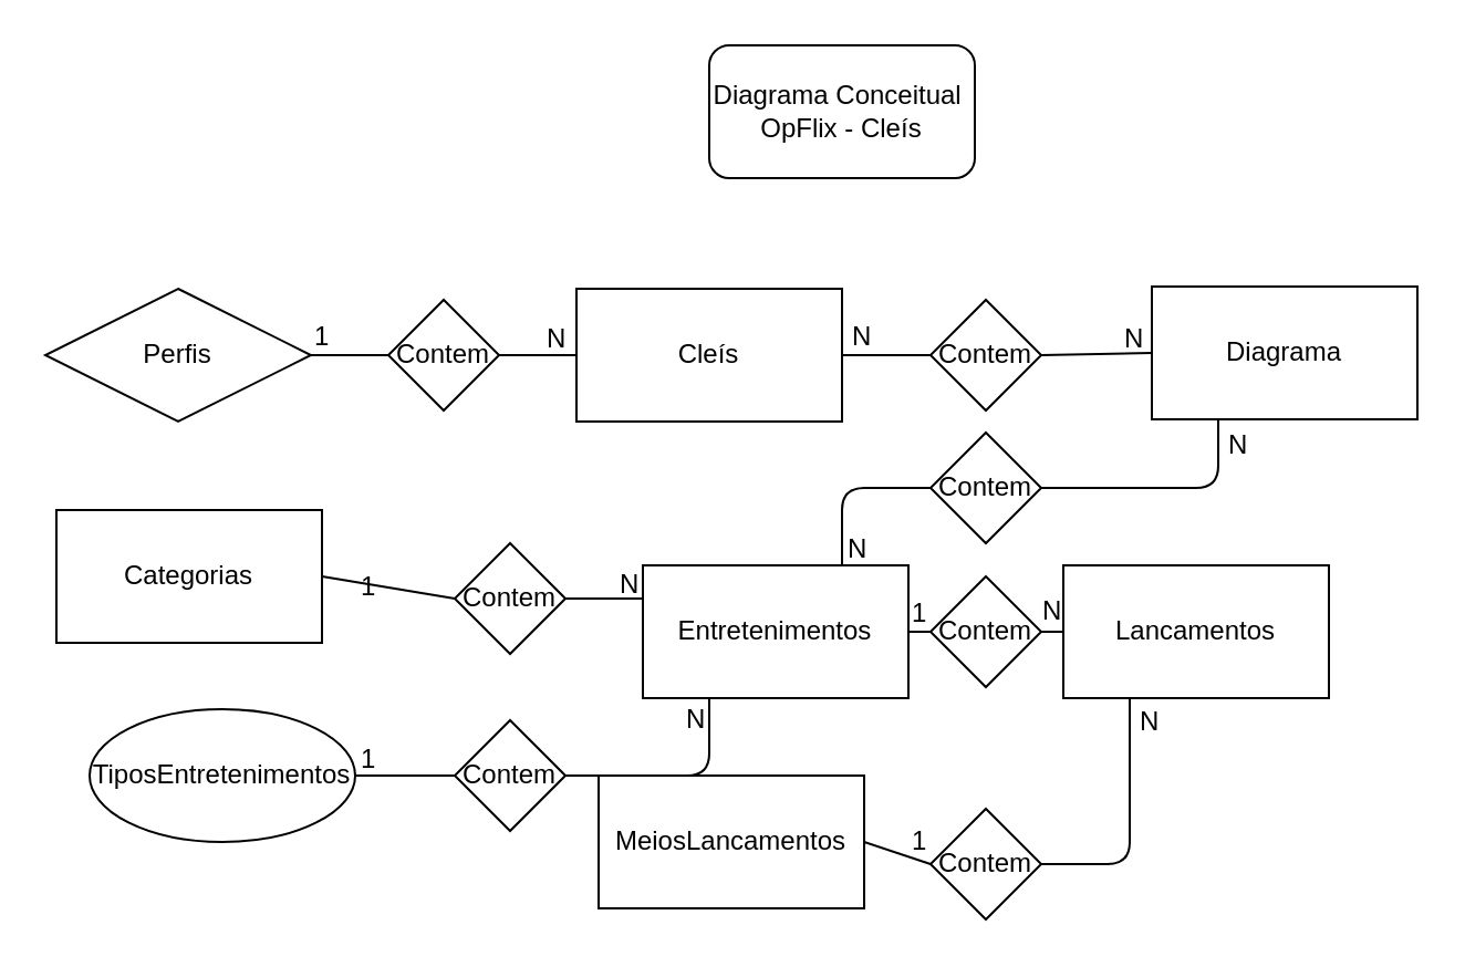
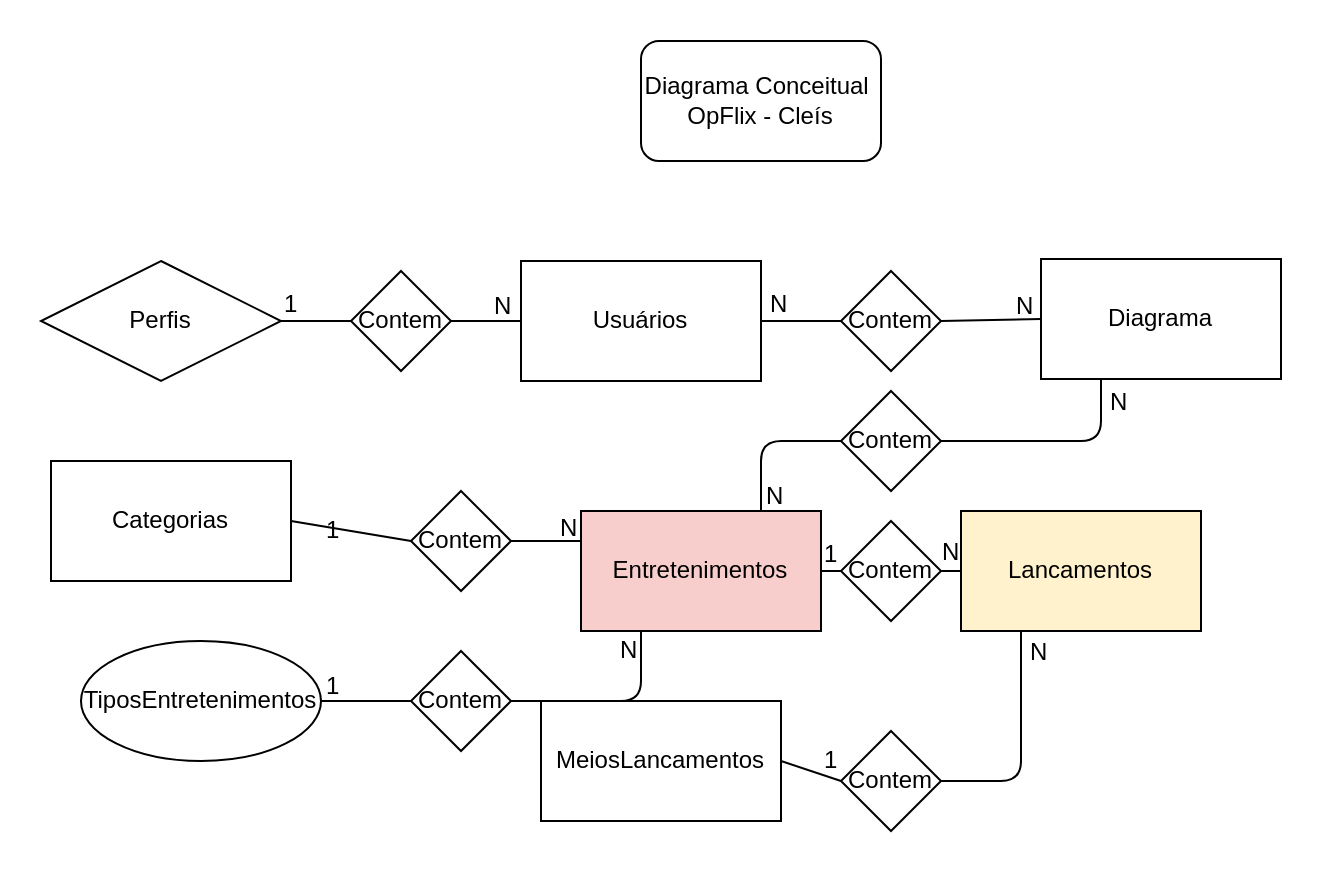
- <mxCell id="4" value="Cleís" style="rounded=0;whiteSpace=wrap;html=1;" vertex="1" parent="1"><mxGeometry x="260" y="130" width="120" height="60" as="geometry" /></mxCell>
+ <mxCell id="4" value="Usuários" style="rounded=0;whiteSpace=wrap;html=1;" vertex="1" parent="1"><mxGeometry x="260" y="130" width="120" height="60" as="geometry" /></mxCell>
- <mxCell id="13" value="Entretenimentos" style="rounded=0;whiteSpace=wrap;html=1;" vertex="1" parent="1"><mxGeometry x="290" y="255" width="120" height="60" as="geometry" /></mxCell>
+ <mxCell id="13" value="Entretenimentos" style="rounded=0;whiteSpace=wrap;html=1;fillColor=#f8cecc;" vertex="1" parent="1"><mxGeometry x="290" y="255" width="120" height="60" as="geometry" /></mxCell>
- <mxCell id="14" value="Lancamentos" style="rounded=0;whiteSpace=wrap;html=1;" vertex="1" parent="1"><mxGeometry x="480" y="255" width="120" height="60" as="geometry" /></mxCell>
+ <mxCell id="14" value="Lancamentos" style="rounded=0;whiteSpace=wrap;html=1;fillColor=#fff2cc;" vertex="1" parent="1"><mxGeometry x="480" y="255" width="120" height="60" as="geometry" /></mxCell>
